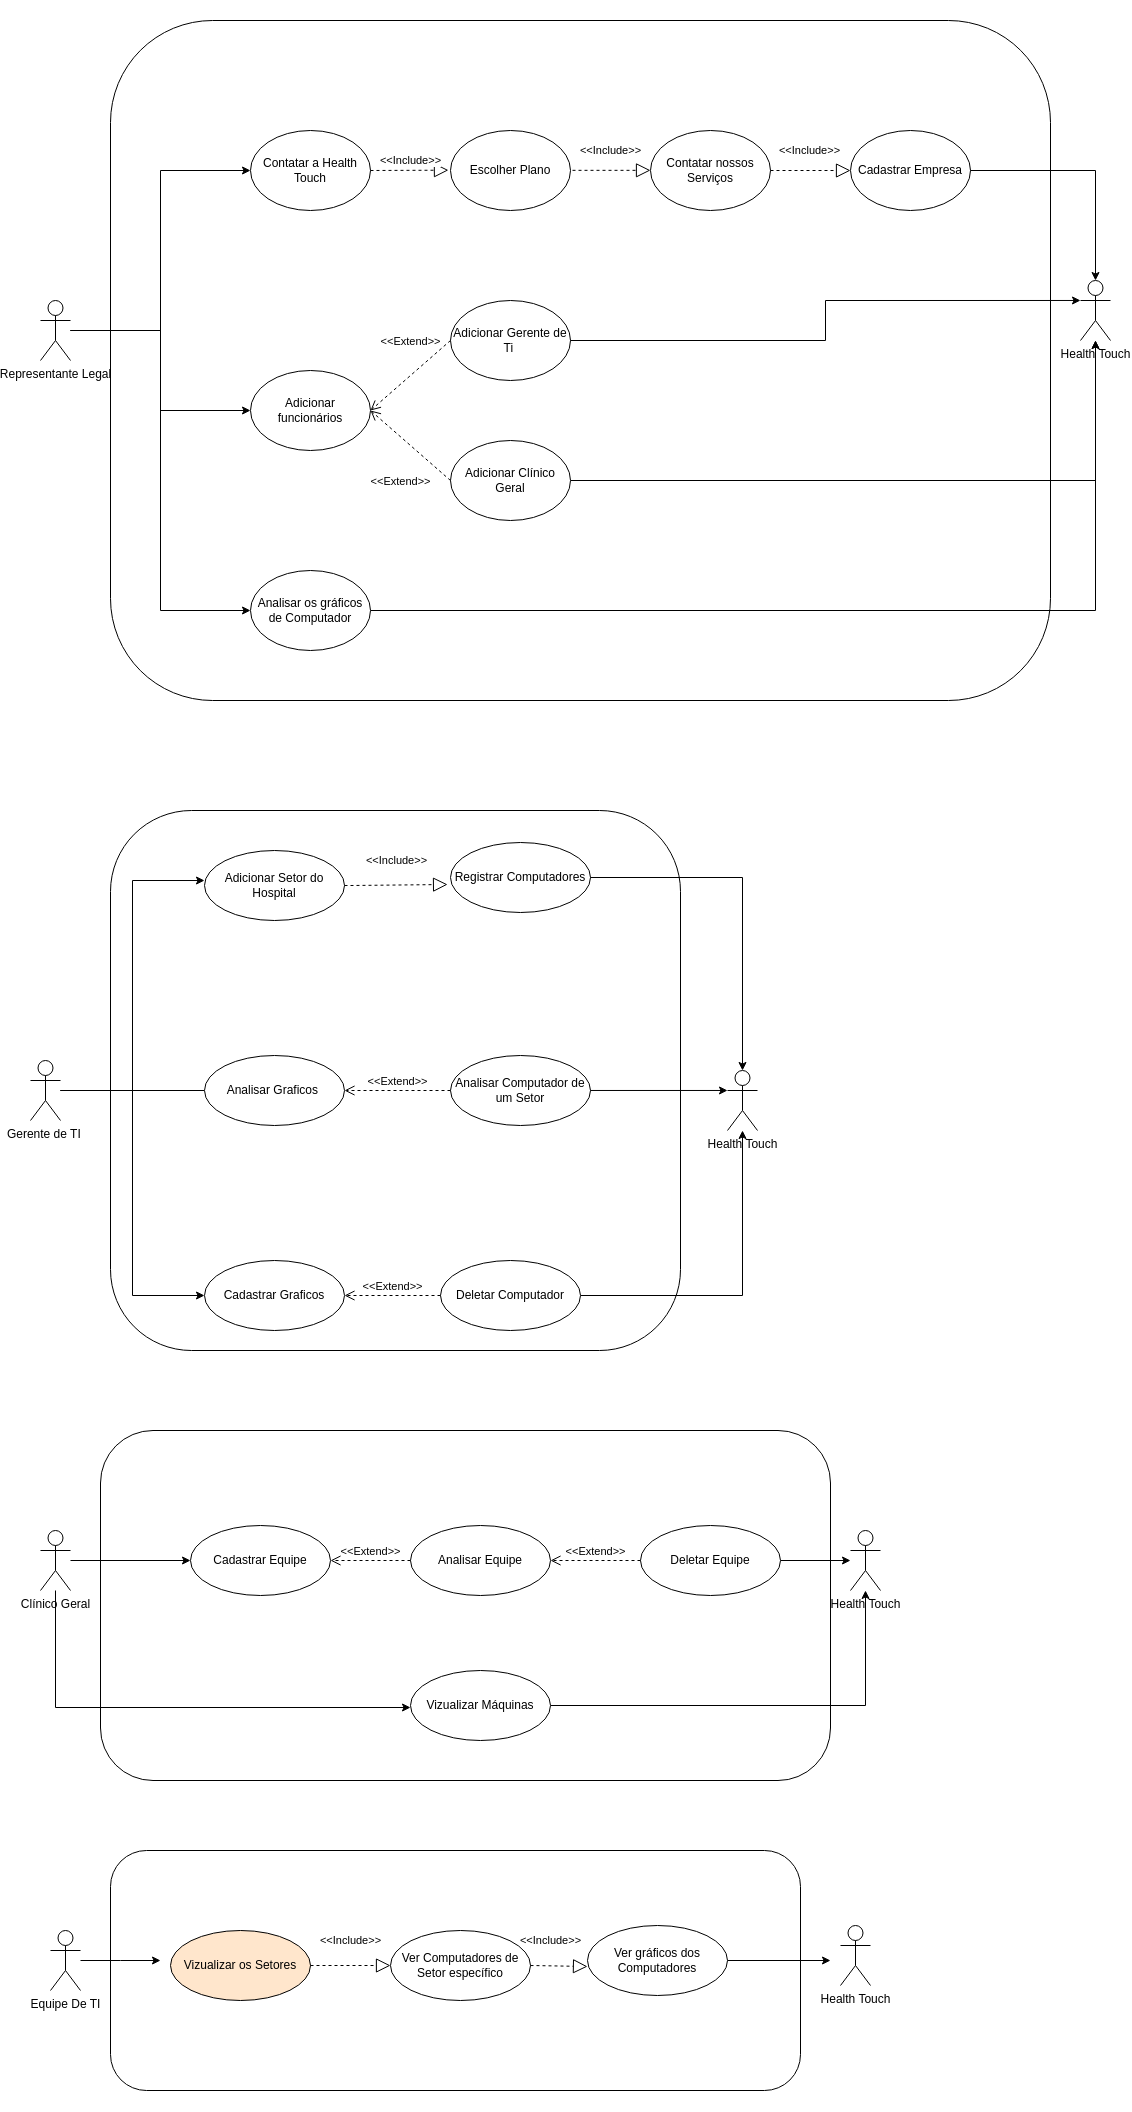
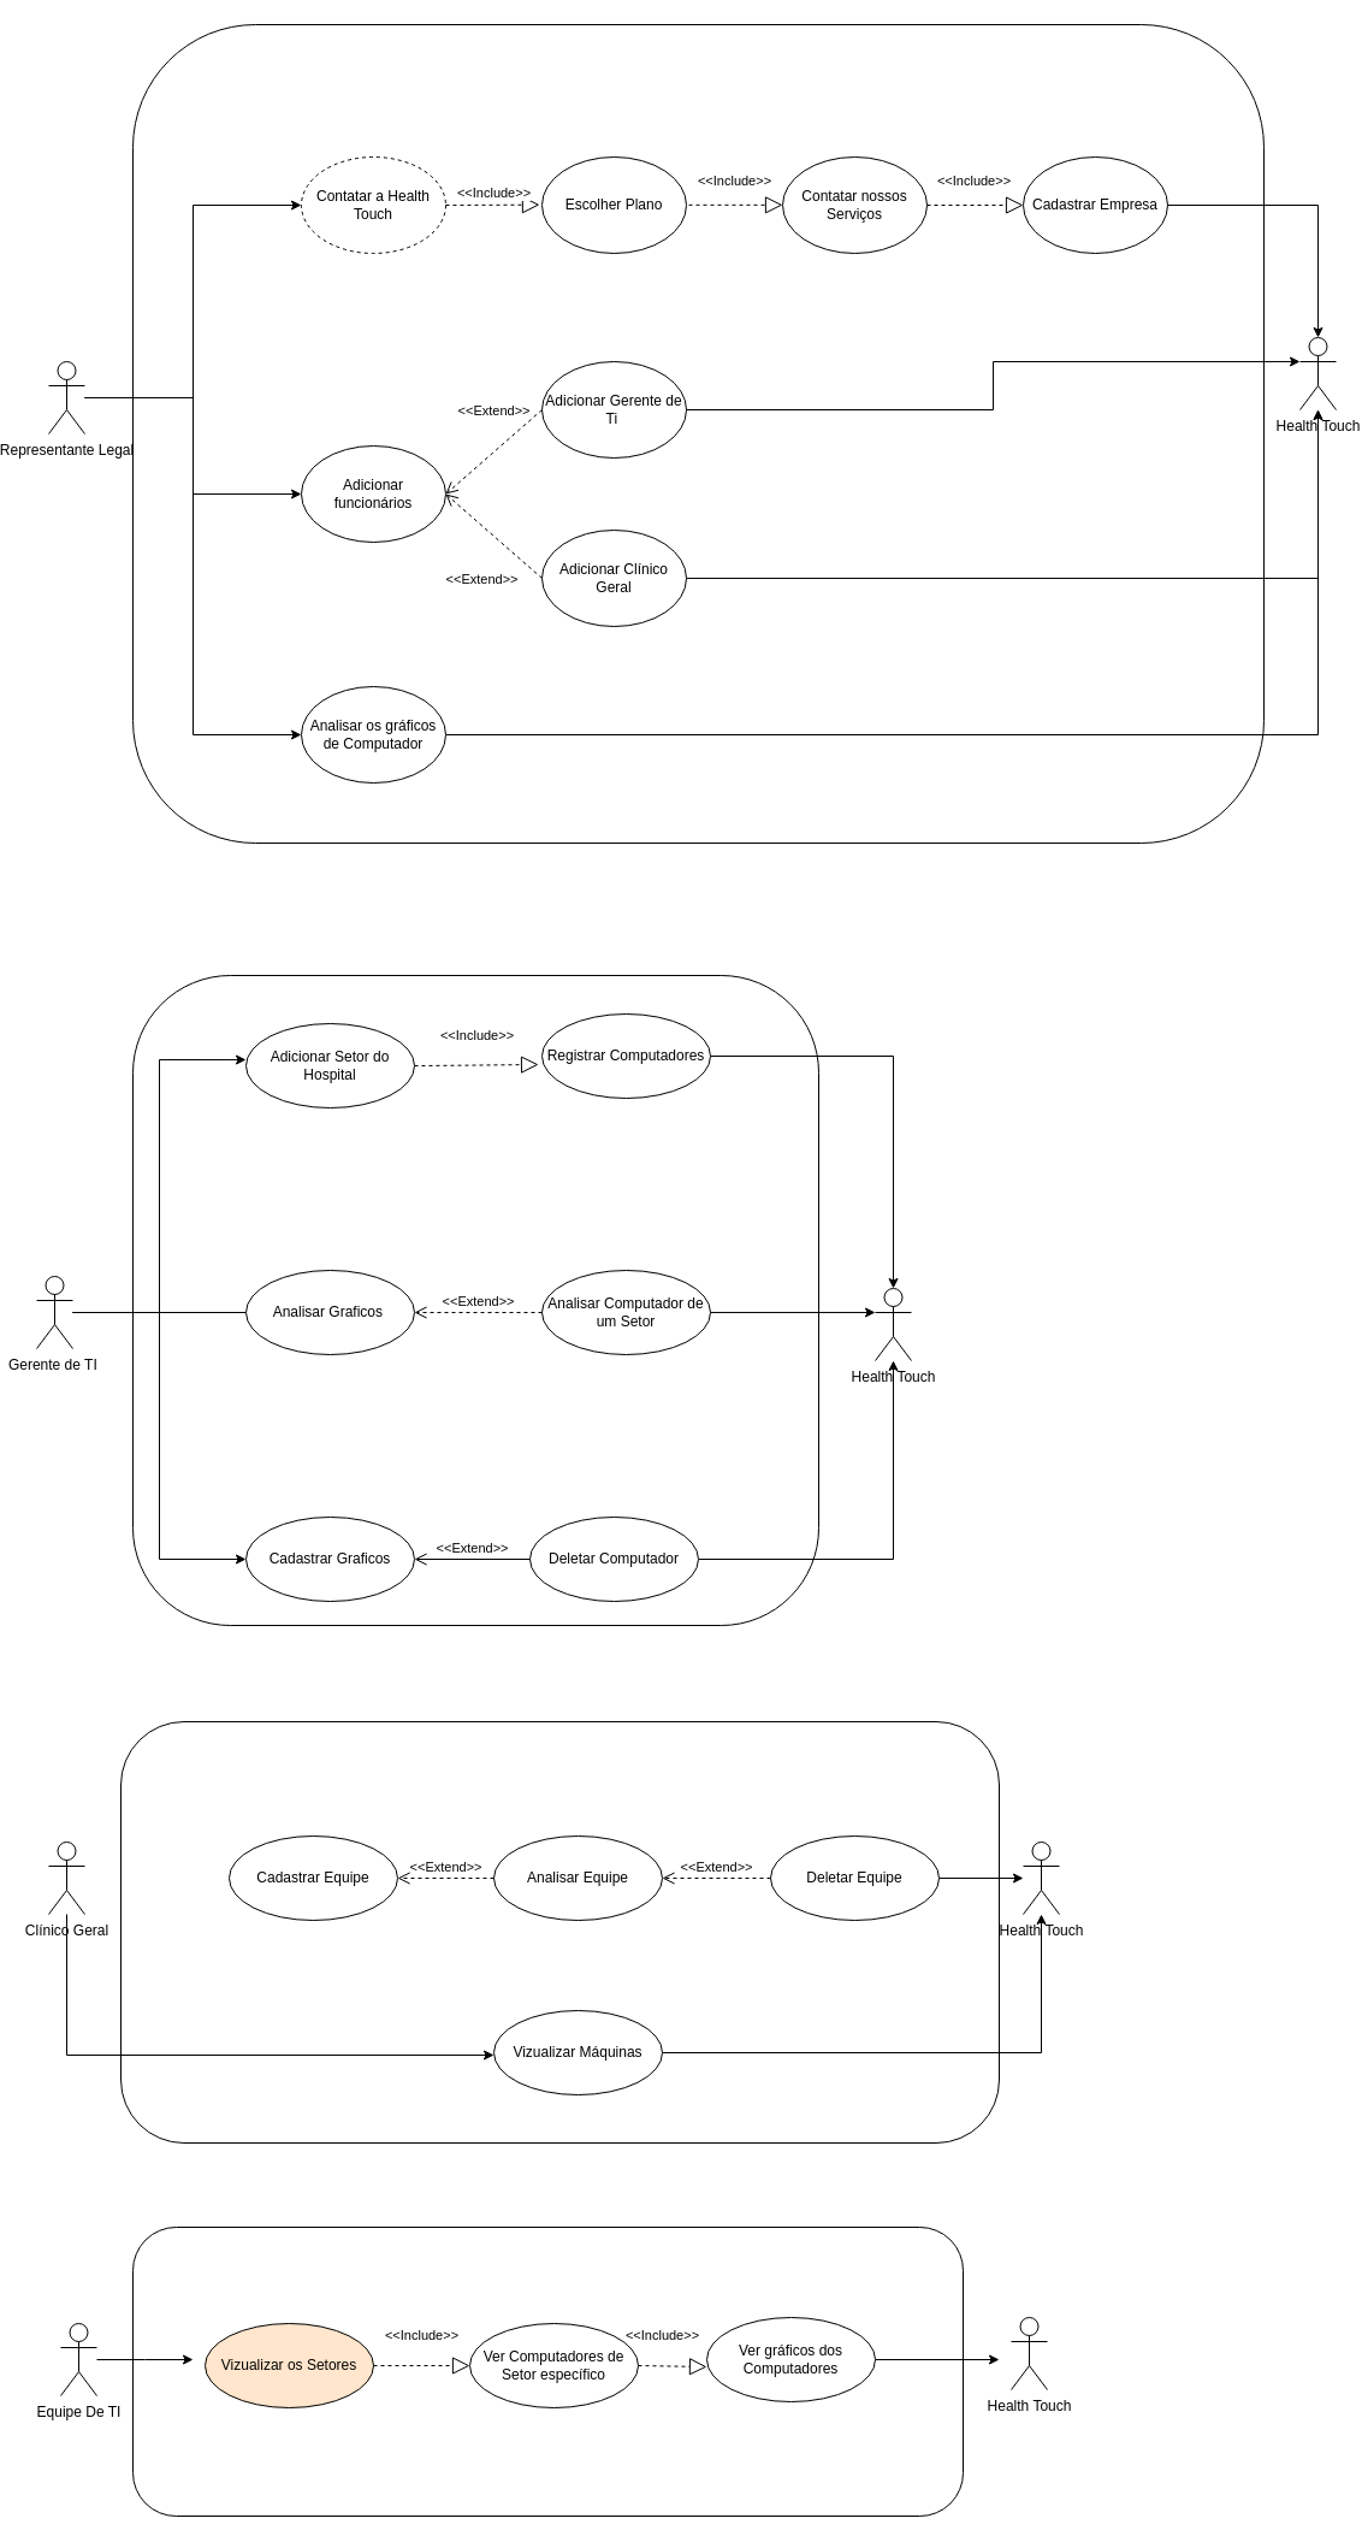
- <mxCell id="10" value="Contatar a Health Touch" style="ellipse;whiteSpace=wrap;html=1;" vertex="1" parent="1"><mxGeometry x="240" y="130" width="120" height="80" as="geometry" /></mxCell>
+ <mxCell id="10" value="Contatar a Health Touch" style="ellipse;whiteSpace=wrap;html=1;dashed=1;" vertex="1" parent="1"><mxGeometry x="240" y="130" width="120" height="80" as="geometry" /></mxCell>
- <mxCell id="44" value="&amp;lt;&amp;lt;Extend&amp;gt;&amp;gt;" style="html=1;verticalAlign=bottom;endArrow=open;dashed=1;endSize=8;curved=0;rounded=0;entryX=1;entryY=0.5;entryDx=0;entryDy=0;exitX=0;exitY=0.5;exitDx=0;exitDy=0;" edge="1" parent="1" source="43" target="41"><mxGeometry relative="1" as="geometry"><mxPoint x="410" y="1100" as="sourcePoint" /><mxPoint x="310" y="1100" as="targetPoint" /><Array as="points" /></mxGeometry></mxCell>
+ <mxCell id="44" value="&amp;lt;&amp;lt;Extend&amp;gt;&amp;gt;" style="html=1;verticalAlign=bottom;endArrow=open;dashed=0;endSize=8;curved=0;rounded=0;entryX=1;entryY=0.5;entryDx=0;entryDy=0;exitX=0;exitY=0.5;exitDx=0;exitDy=0;" edge="1" parent="1" source="43" target="41"><mxGeometry relative="1" as="geometry"><mxPoint x="410" y="1100" as="sourcePoint" /><mxPoint x="310" y="1100" as="targetPoint" /><Array as="points" /></mxGeometry></mxCell>
- <mxCell id="45" style="edgeStyle=orthogonalEdgeStyle;rounded=0;orthogonalLoop=1;jettySize=auto;html=1;entryX=0;entryY=0.5;entryDx=0;entryDy=0;" edge="1" parent="1" source="47" target="48"><mxGeometry relative="1" as="geometry" /></mxCell>
